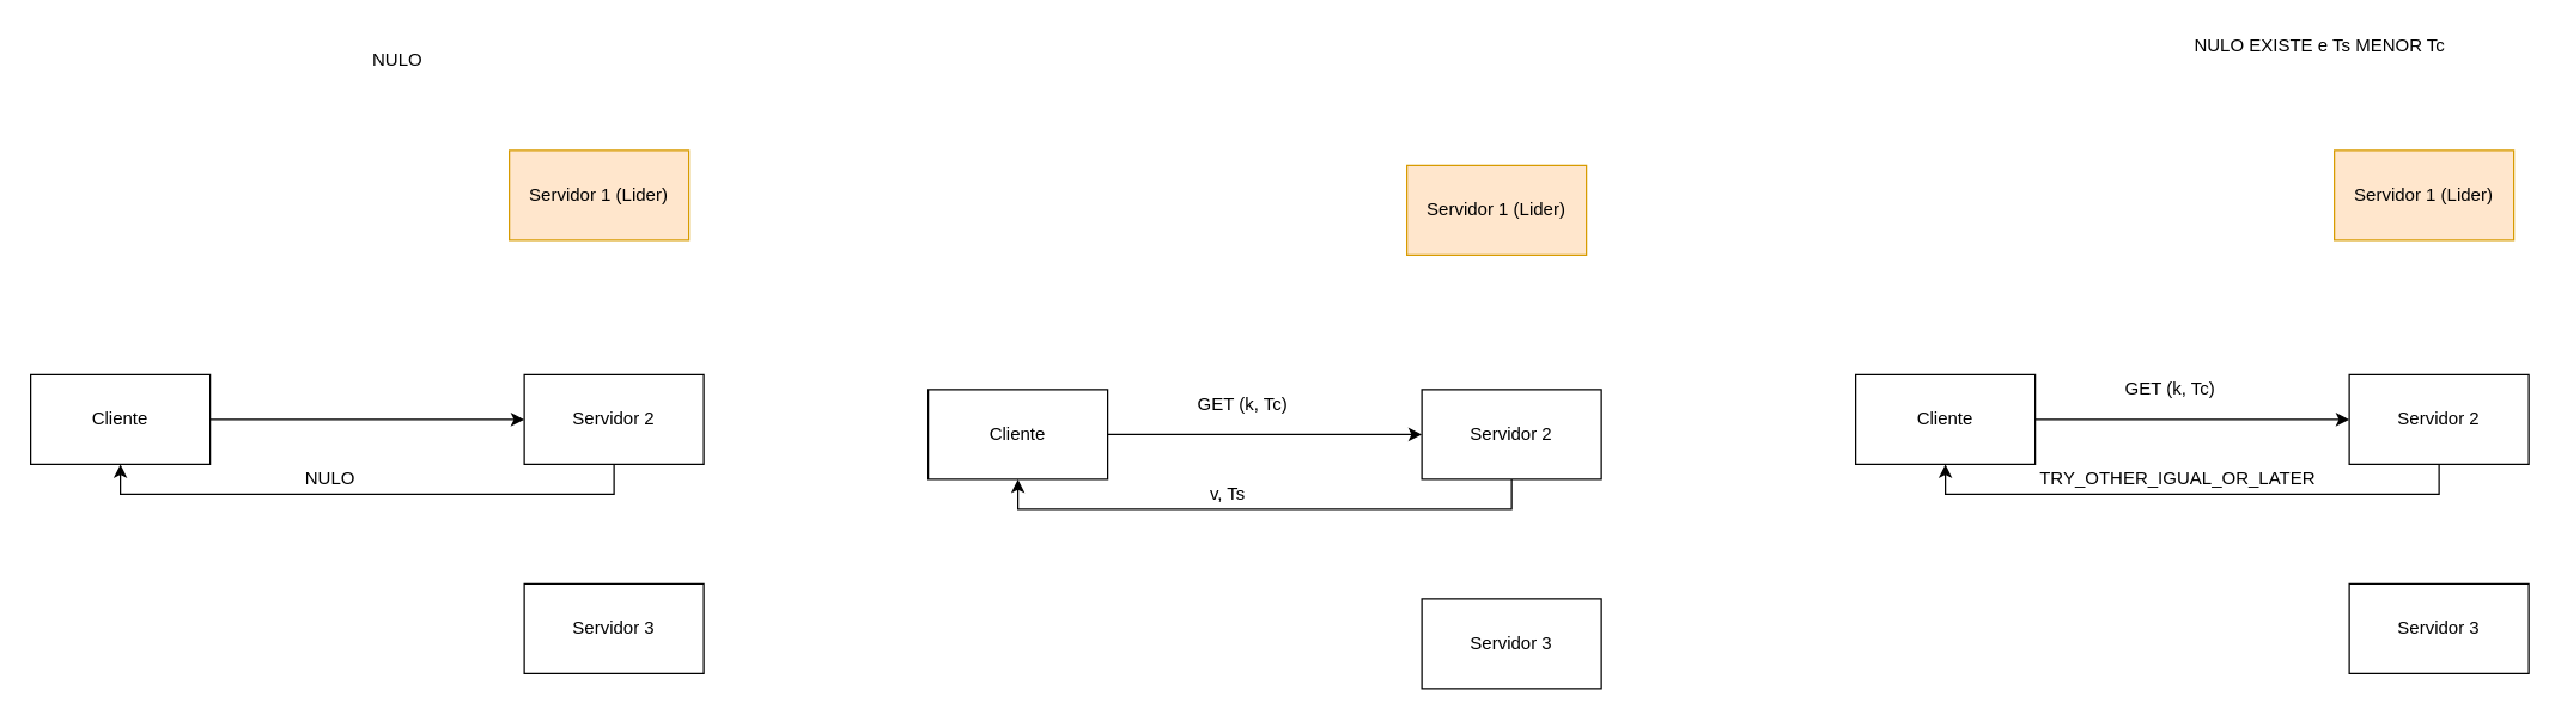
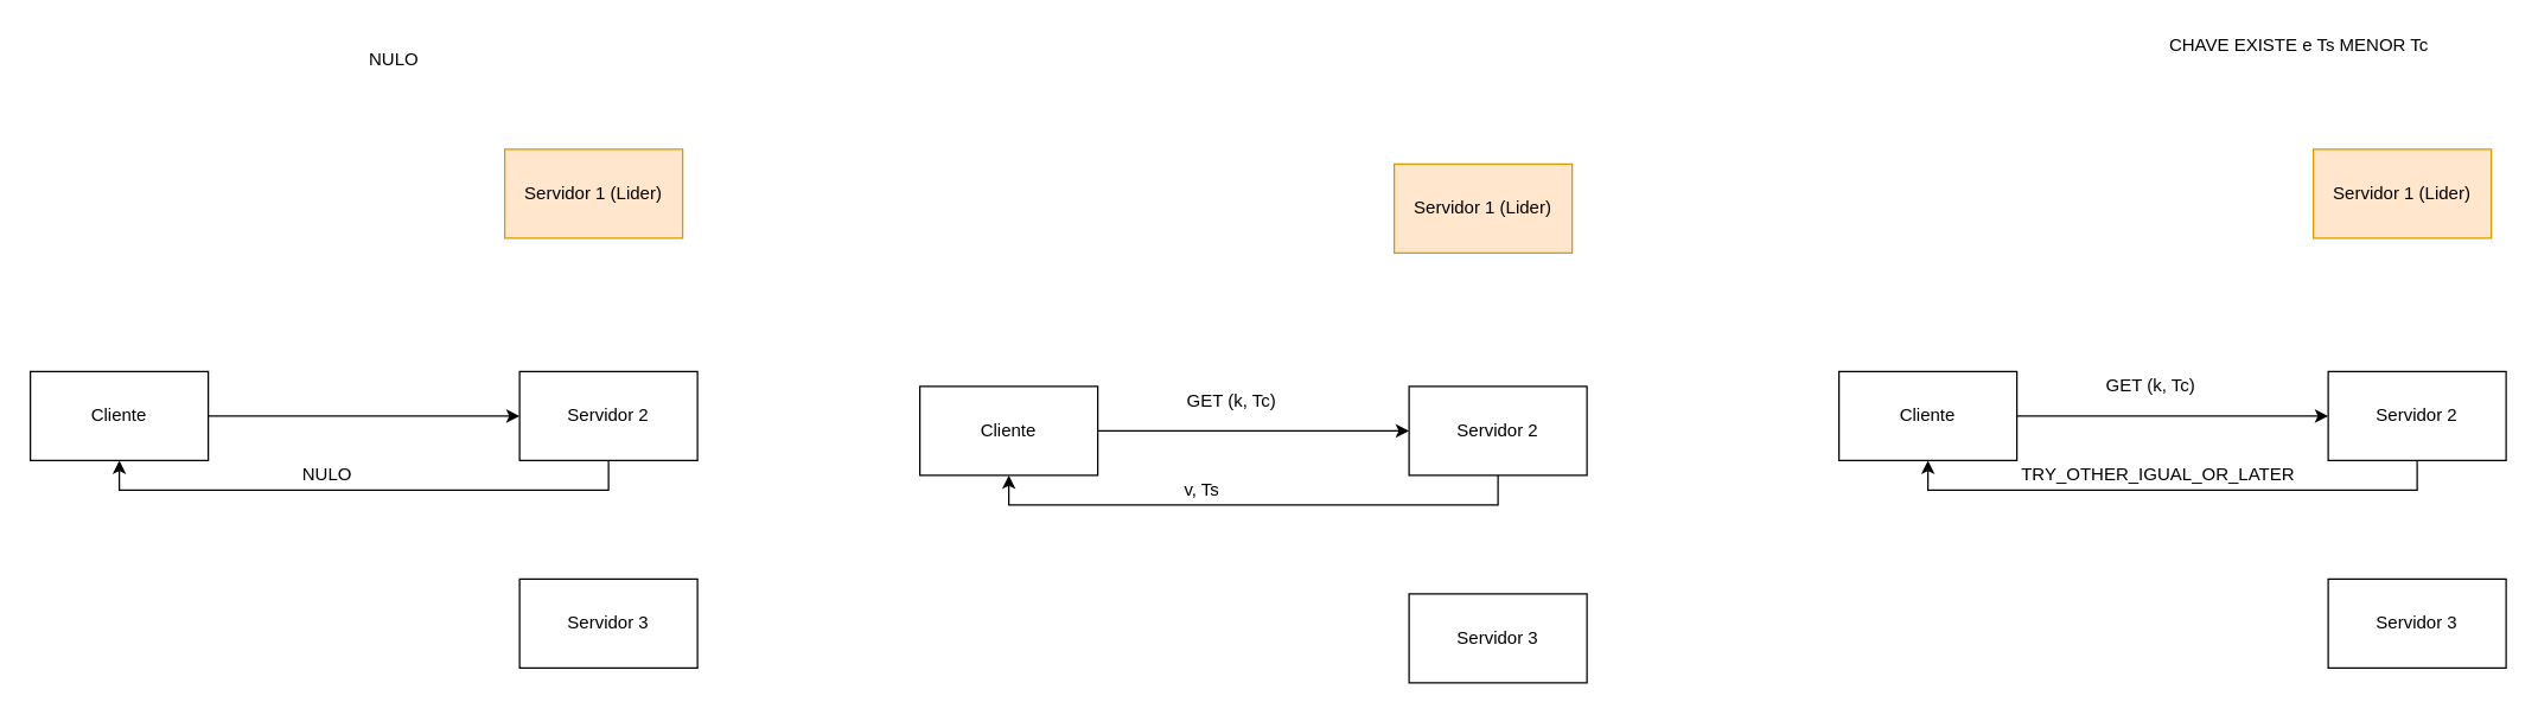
- <mxCell id="25" value="NULO EXISTE e Ts MENOR Tc" style="text;html=1;align=center;verticalAlign=middle;resizable=0;points=[];autosize=1;strokeColor=none;fillColor=none;" vertex="1" parent="1"><mxGeometry x="1455" y="20" width="190" height="20" as="geometry" /></mxCell>
+ <mxCell id="25" value="CHAVE EXISTE e Ts MENOR Tc" style="text;html=1;align=center;verticalAlign=middle;resizable=0;points=[];autosize=1;strokeColor=none;fillColor=none;" vertex="1" parent="1"><mxGeometry x="1455" y="20" width="190" height="20" as="geometry" /></mxCell>
- <mxCell id="17" value="v, Ts" style="text;html=1;align=center;verticalAlign=middle;resizable=0;points=[];autosize=1;strokeColor=none;fillColor=none;" vertex="1" parent="1"><mxGeometry x="800" y="320" width="40" height="20" as="geometry" /></mxCell>
+ <mxCell id="17" value="v, Ts" style="text;html=1;align=center;verticalAlign=middle;resizable=0;points=[];autosize=1;strokeColor=none;fillColor=none;" vertex="1" parent="1"><mxGeometry x="790" y="320" width="40" height="20" as="geometry" /></mxCell>
